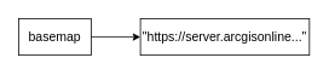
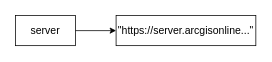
- <mxCell id="3" value="&lt;font style=&quot;font-size: 14px&quot;&gt;basemap&lt;/font&gt;" style="text;html=1;strokeColor=default;fillColor=none;align=center;verticalAlign=middle;whiteSpace=wrap;rounded=0;" vertex="1" parent="1"><mxGeometry x="20" y="20" width="80" height="40" as="geometry" /></mxCell>
+ <mxCell id="3" value="&lt;font style=&quot;font-size: 14px&quot;&gt;server&lt;/font&gt;" style="text;html=1;strokeColor=default;fillColor=none;align=center;verticalAlign=middle;whiteSpace=wrap;rounded=0;" vertex="1" parent="1"><mxGeometry x="20" y="20" width="80" height="40" as="geometry" /></mxCell>
